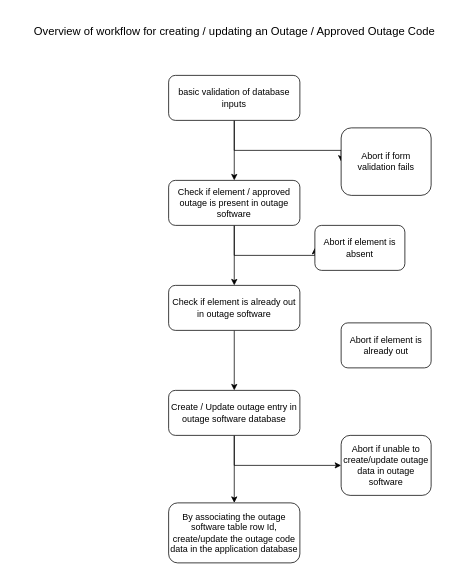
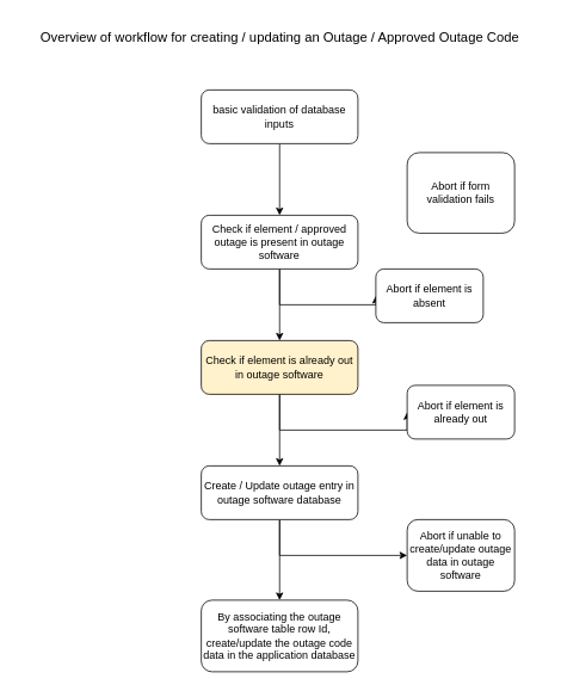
- <mxCell id="3" style="edgeStyle=orthogonalEdgeStyle;rounded=0;orthogonalLoop=1;jettySize=auto;html=1;entryX=0;entryY=0.5;entryDx=0;entryDy=0;" edge="1" parent="1" source="4" target="15"><mxGeometry relative="1" as="geometry"><Array as="points"><mxPoint x="312" y="200" /></Array></mxGeometry></mxCell>
- <mxCell id="10" value="&lt;span&gt;Check if element is already out in outage software&lt;/span&gt;" style="whiteSpace=wrap;html=1;rounded=1;" vertex="1" parent="1"><mxGeometry x="224" y="380" width="175" height="60" as="geometry" /></mxCell>
+ <mxCell id="10" value="&lt;span&gt;Check if element is already out in outage software&lt;/span&gt;" style="whiteSpace=wrap;html=1;rounded=1;fillColor=#fff2cc;" vertex="1" parent="1"><mxGeometry x="224" y="380" width="175" height="60" as="geometry" /></mxCell>
+ <mxCell id="9" style="edgeStyle=orthogonalEdgeStyle;rounded=0;orthogonalLoop=1;jettySize=auto;html=1;entryX=0;entryY=0.5;entryDx=0;entryDy=0;" edge="1" parent="1" source="10" target="17"><mxGeometry relative="1" as="geometry"><Array as="points"><mxPoint x="312" y="480" /></Array></mxGeometry></mxCell>
